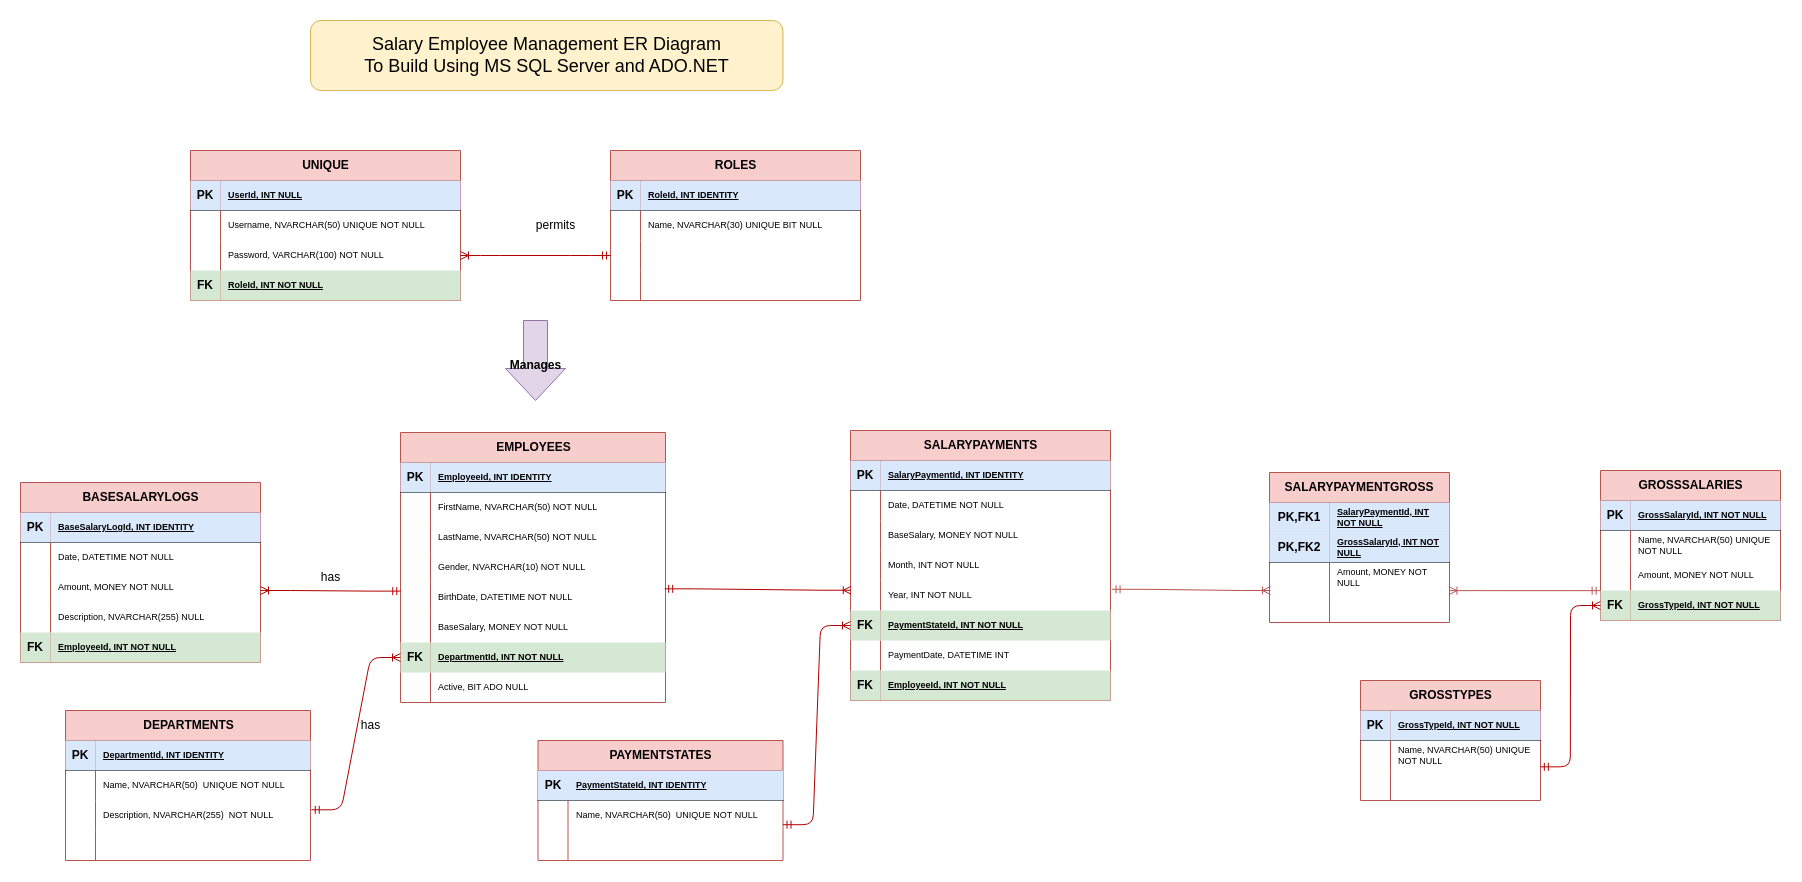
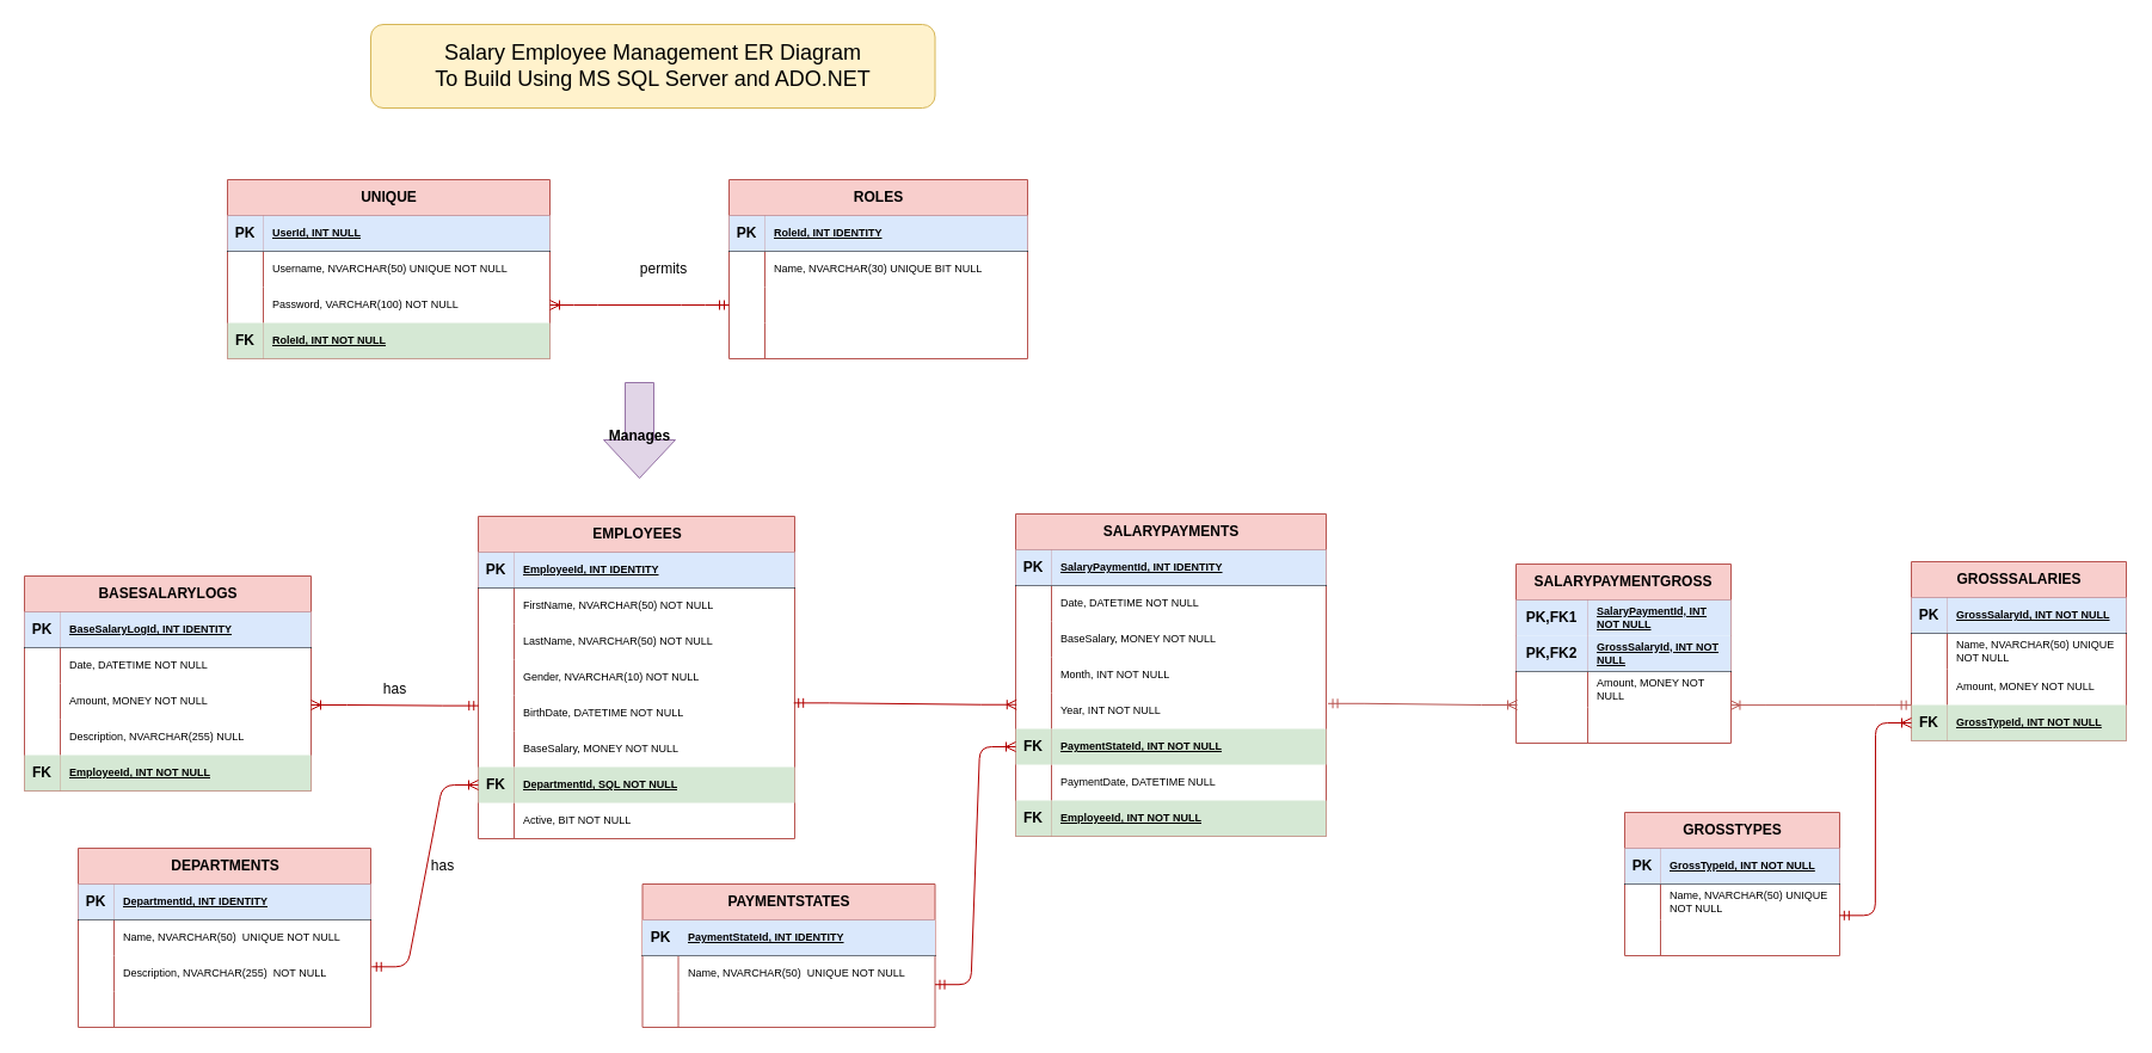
- <mxCell id="76" value="PaymentDate, DATETIME INT" style="shape=partialRectangle;connectable=0;fillColor=none;top=0;left=0;bottom=0;right=0;align=left;spacingLeft=6;overflow=hidden;whiteSpace=wrap;html=1;fontSize=9;" parent="74" vertex="1"><mxGeometry x="30" width="230" height="30" as="geometry"><mxRectangle width="230" height="30" as="alternateBounds" /></mxGeometry></mxCell>
+ <mxCell id="76" value="PaymentDate, DATETIME NULL" style="shape=partialRectangle;connectable=0;fillColor=none;top=0;left=0;bottom=0;right=0;align=left;spacingLeft=6;overflow=hidden;whiteSpace=wrap;html=1;fontSize=9;" parent="74" vertex="1"><mxGeometry x="30" width="230" height="30" as="geometry"><mxRectangle width="230" height="30" as="alternateBounds" /></mxGeometry></mxCell>
- <mxCell id="51" value="DepartmentId, INT NOT NULL" style="shape=partialRectangle;connectable=0;fillColor=#d5e8d4;top=0;left=0;bottom=0;right=0;align=left;spacingLeft=6;overflow=hidden;whiteSpace=wrap;html=1;fontSize=9;strokeColor=#82b366;fontStyle=5" parent="49" vertex="1"><mxGeometry x="30" width="235" height="30" as="geometry"><mxRectangle width="235" height="30" as="alternateBounds" /></mxGeometry></mxCell>
+ <mxCell id="51" value="DepartmentId, SQL NOT NULL" style="shape=partialRectangle;connectable=0;fillColor=#d5e8d4;top=0;left=0;bottom=0;right=0;align=left;spacingLeft=6;overflow=hidden;whiteSpace=wrap;html=1;fontSize=9;strokeColor=#82b366;fontStyle=5" parent="49" vertex="1"><mxGeometry x="30" width="235" height="30" as="geometry"><mxRectangle width="235" height="30" as="alternateBounds" /></mxGeometry></mxCell>
- <mxCell id="54" value="Active, BIT ADO NULL" style="shape=partialRectangle;connectable=0;fillColor=none;top=0;left=0;bottom=0;right=0;align=left;spacingLeft=6;overflow=hidden;whiteSpace=wrap;html=1;fontSize=9;" parent="52" vertex="1"><mxGeometry x="30" width="235" height="30" as="geometry"><mxRectangle width="235" height="30" as="alternateBounds" /></mxGeometry></mxCell>
+ <mxCell id="54" value="Active, BIT NOT NULL" style="shape=partialRectangle;connectable=0;fillColor=none;top=0;left=0;bottom=0;right=0;align=left;spacingLeft=6;overflow=hidden;whiteSpace=wrap;html=1;fontSize=9;" parent="52" vertex="1"><mxGeometry x="30" width="235" height="30" as="geometry"><mxRectangle width="235" height="30" as="alternateBounds" /></mxGeometry></mxCell>
